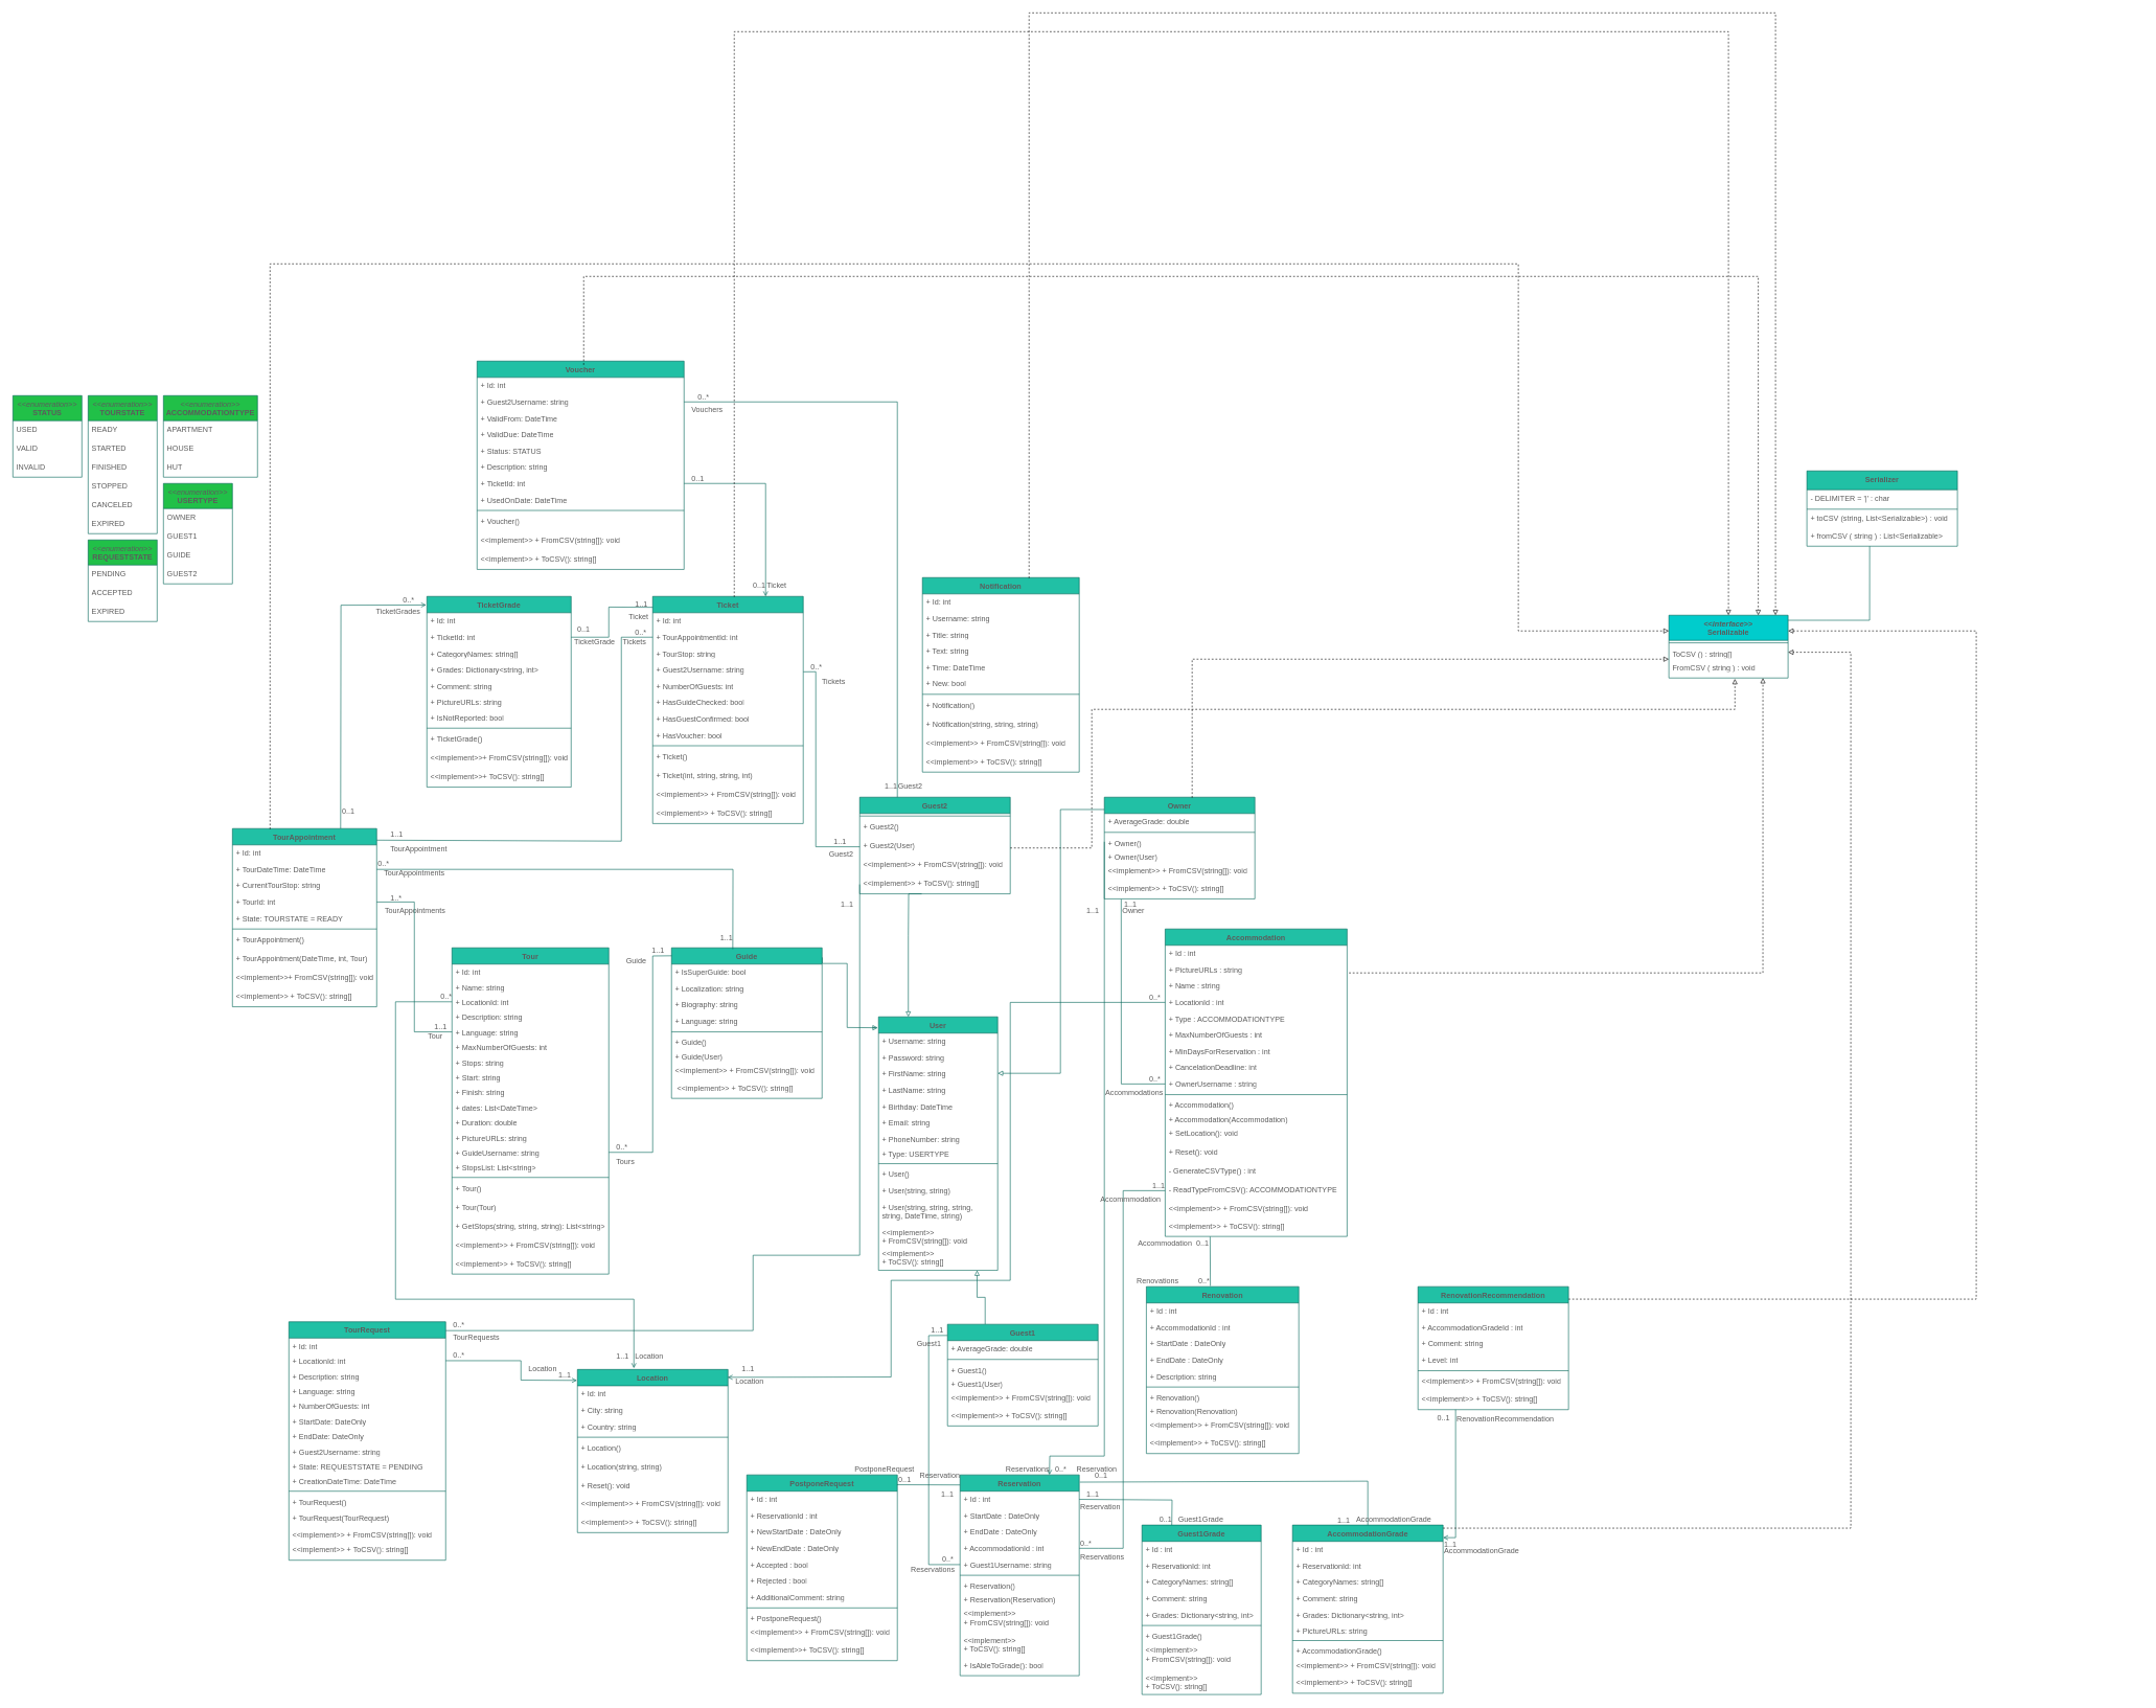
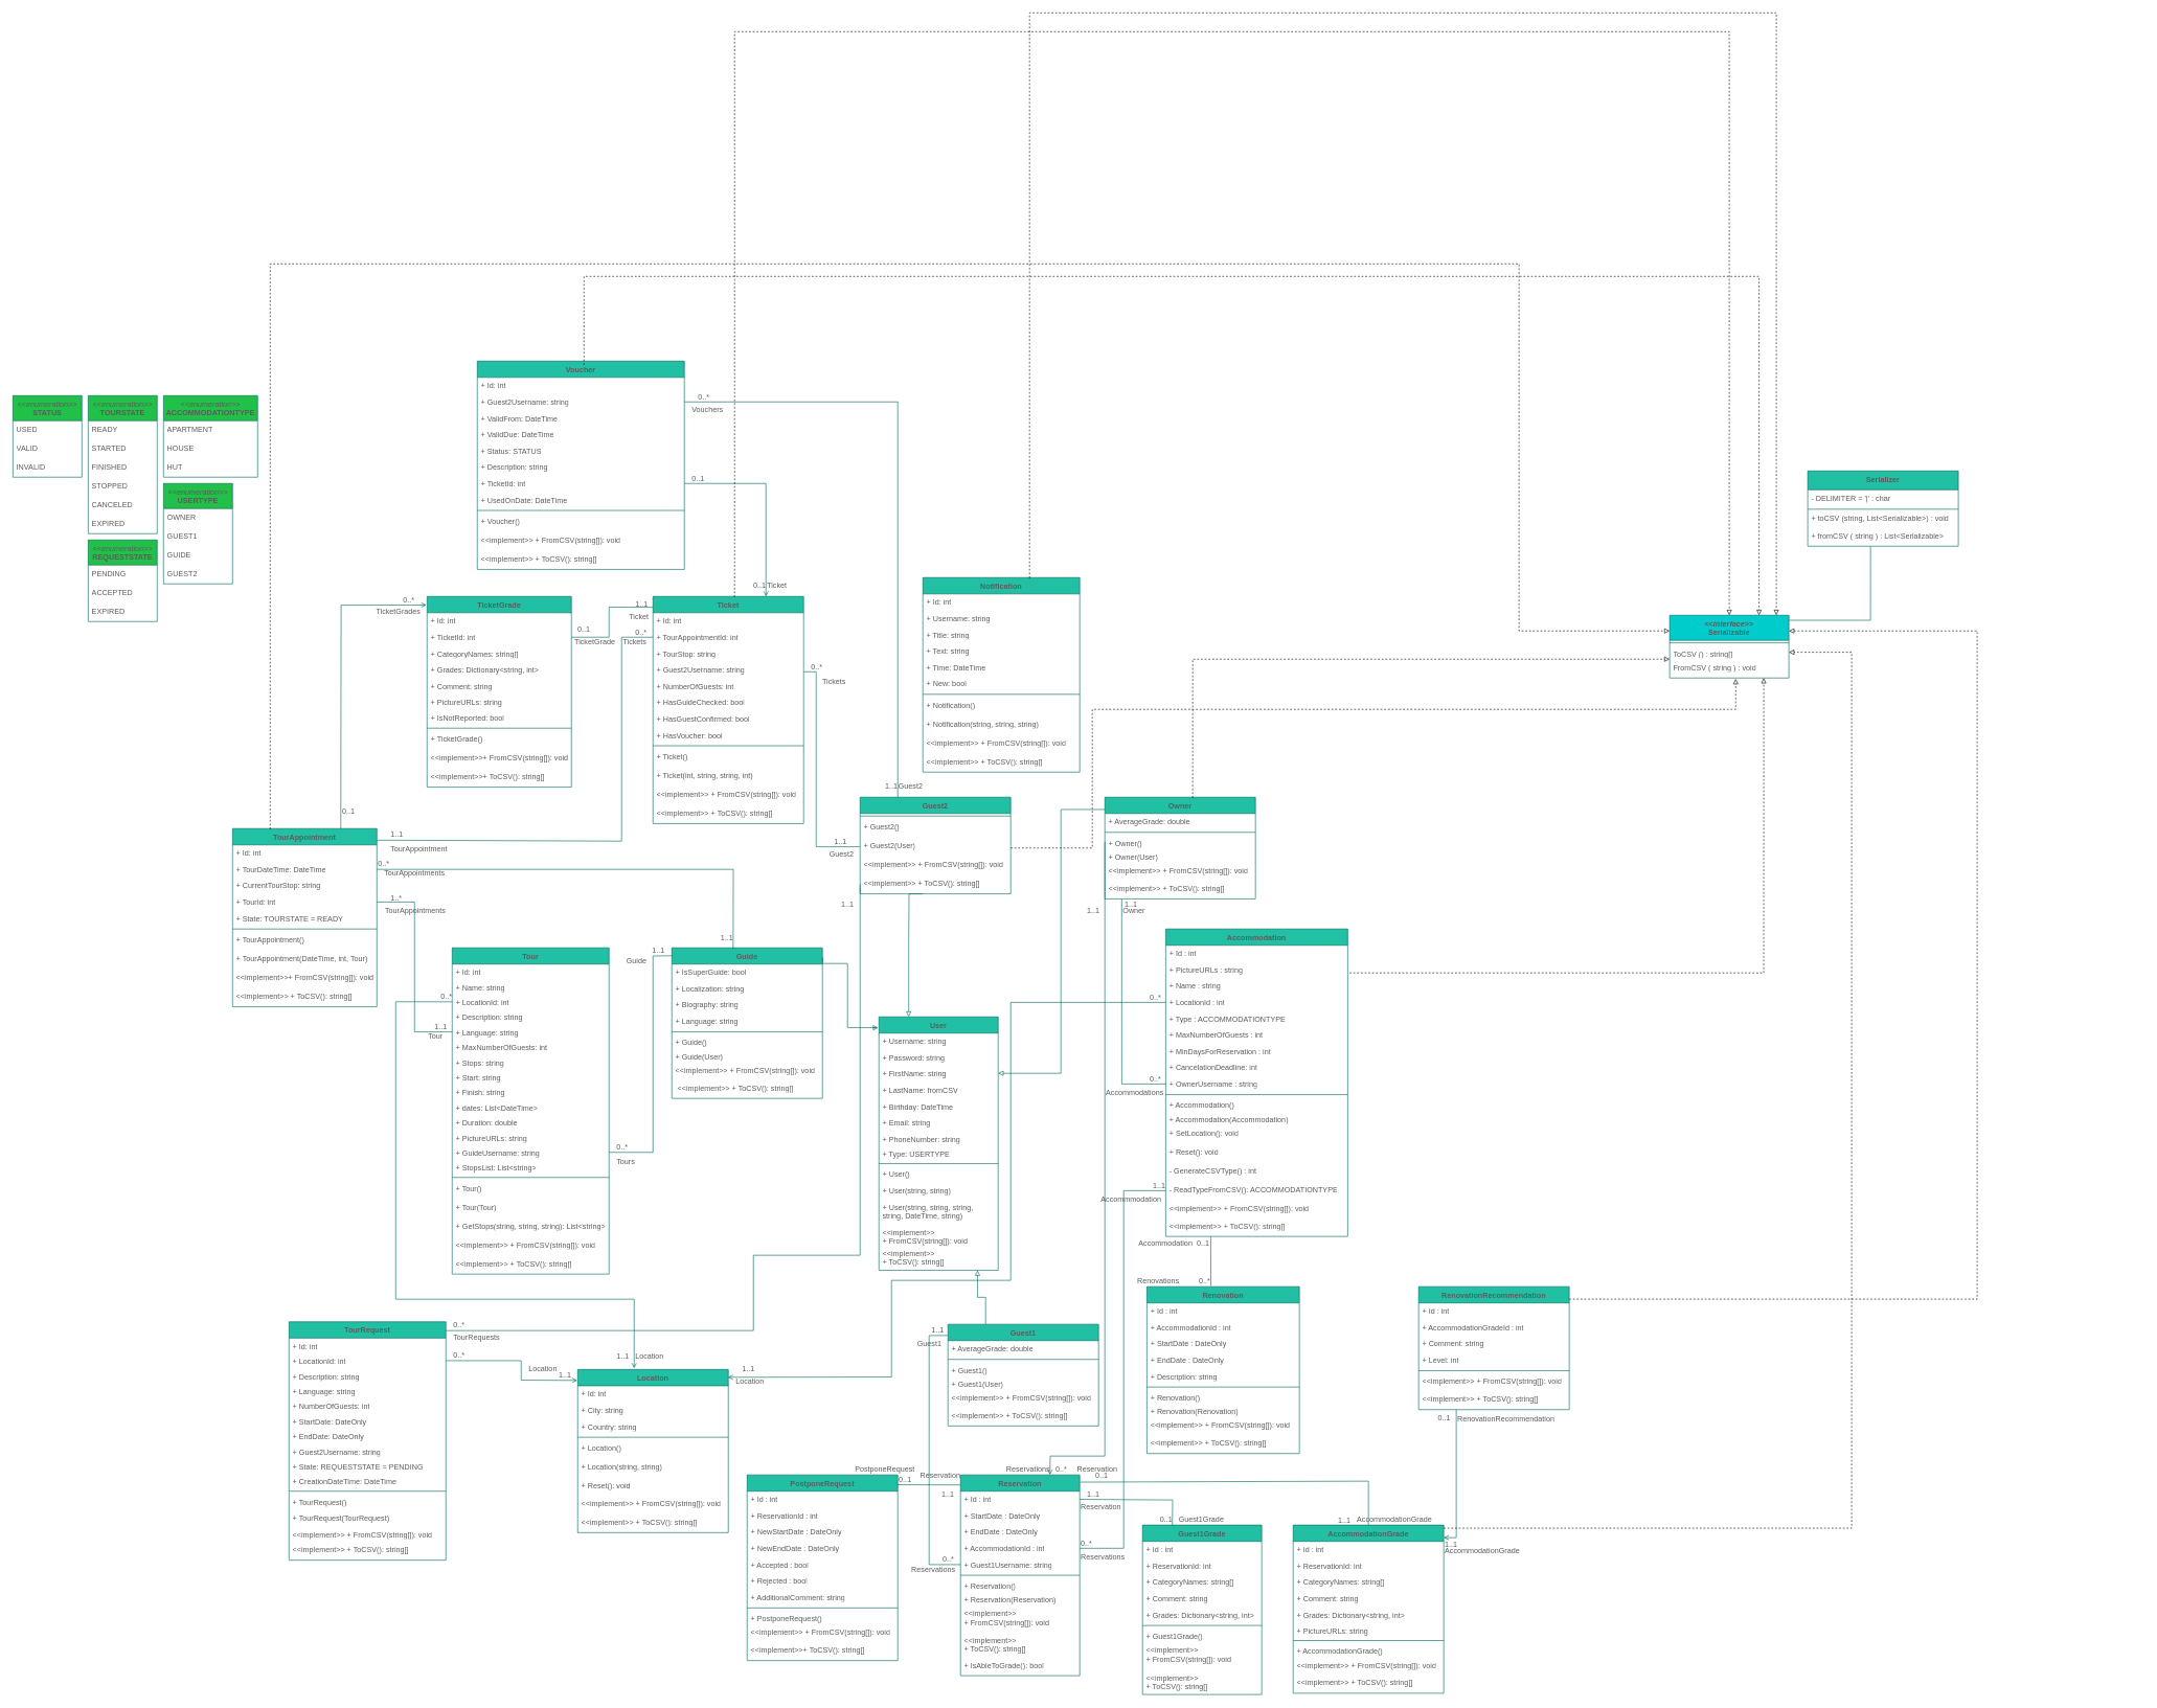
- <mxCell id="83" value="+ LastName: string" style="text;strokeColor=none;fillColor=none;align=left;verticalAlign=top;spacingLeft=4;spacingRight=4;overflow=hidden;rotatable=0;points=[[0,0.5],[1,0.5]];portConstraint=eastwest;whiteSpace=wrap;html=1;labelBackgroundColor=none;fontColor=#5C5C5C;" parent="79" vertex="1"><mxGeometry y="104" width="190" height="26" as="geometry" /></mxCell>
+ <mxCell id="83" value="+ LastName: fromCSV" style="text;strokeColor=none;fillColor=none;align=left;verticalAlign=top;spacingLeft=4;spacingRight=4;overflow=hidden;rotatable=0;points=[[0,0.5],[1,0.5]];portConstraint=eastwest;whiteSpace=wrap;html=1;labelBackgroundColor=none;fontColor=#5C5C5C;" parent="79" vertex="1"><mxGeometry y="104" width="190" height="26" as="geometry" /></mxCell>
